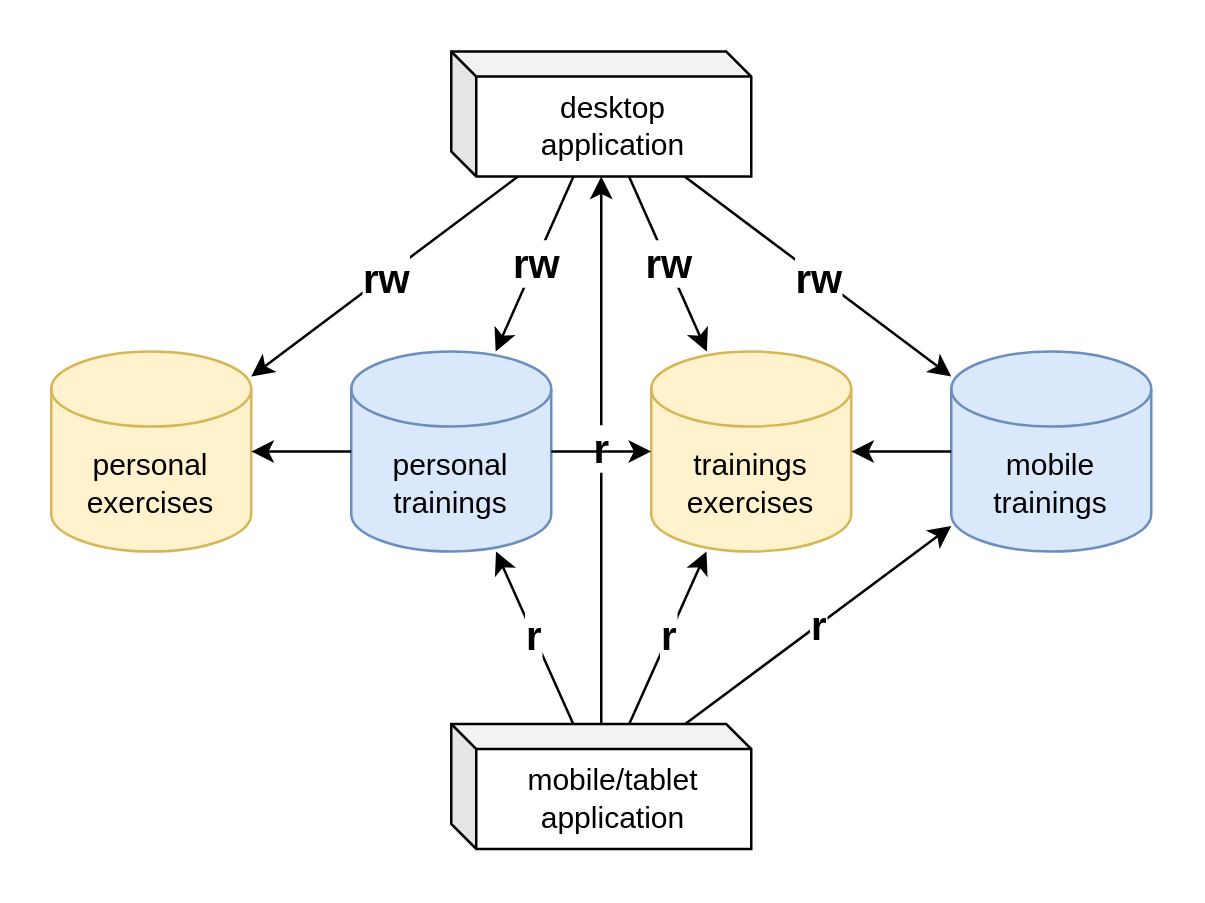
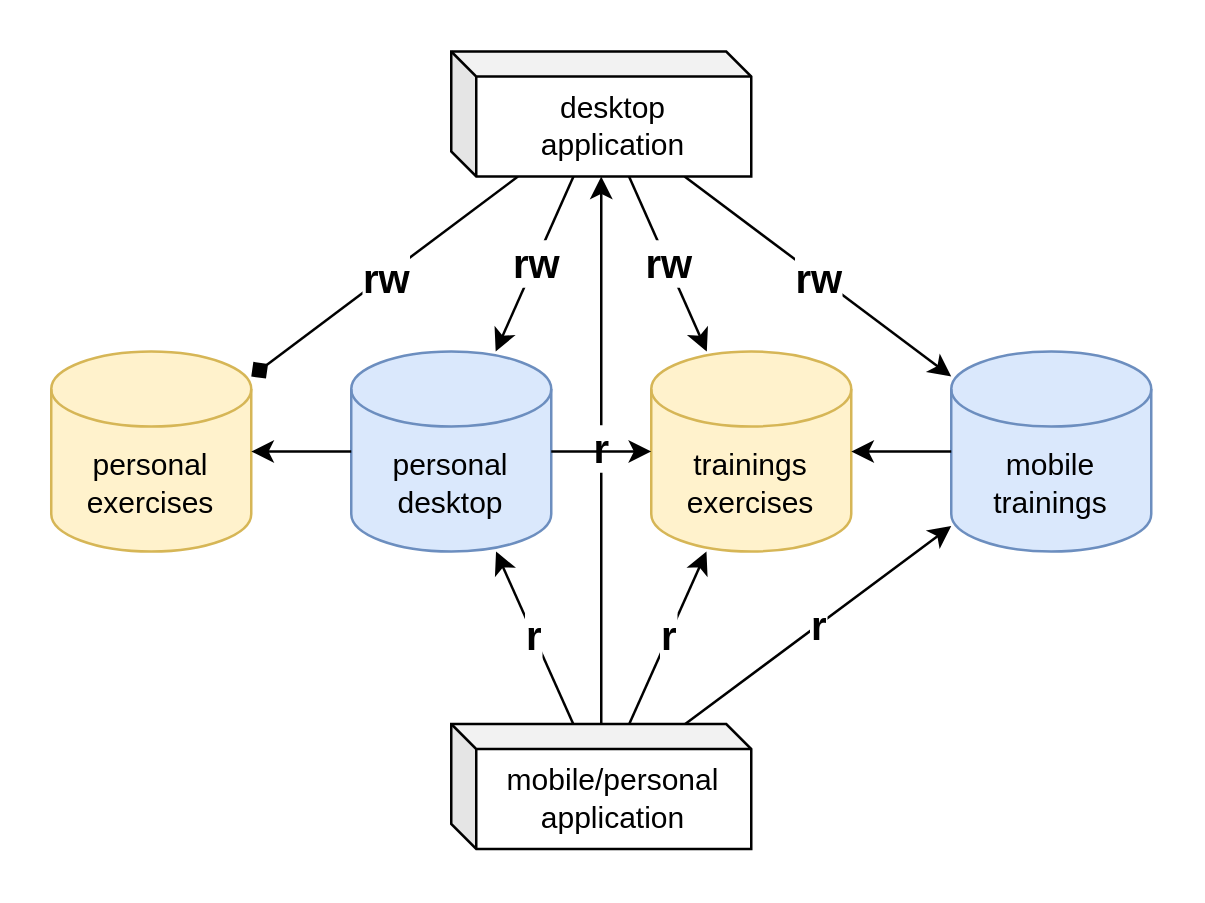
- <mxCell id="8" value="" style="endArrow=classic;html=1;rounded=0;fontSize=16;fontStyle=1" parent="1" source="16" target="6" edge="1"><mxGeometry relative="1" as="geometry"><mxPoint x="210" y="70" as="sourcePoint" /><mxPoint x="358" y="184" as="targetPoint" /></mxGeometry></mxCell>
+ <mxCell id="8" value="" style="endArrow=diamond;html=1;rounded=0;fontSize=16;fontStyle=1;" parent="1" source="16" target="6" edge="1"><mxGeometry relative="1" as="geometry"><mxPoint x="210" y="70" as="sourcePoint" /><mxPoint x="358" y="184" as="targetPoint" /></mxGeometry></mxCell>
- <mxCell id="5" value="personal trainings" style="shape=cylinder3;whiteSpace=wrap;html=1;boundedLbl=1;backgroundOutline=1;size=15;fillColor=#dae8fc;strokeColor=#6c8ebf;" parent="1" vertex="1"><mxGeometry x="140" y="140" width="80" height="80" as="geometry" /></mxCell>
+ <mxCell id="5" value="personal desktop" style="shape=cylinder3;whiteSpace=wrap;html=1;boundedLbl=1;backgroundOutline=1;size=15;fillColor=#dae8fc;strokeColor=#6c8ebf;" parent="1" vertex="1"><mxGeometry x="140" y="140" width="80" height="80" as="geometry" /></mxCell>
- <mxCell id="17" value="mobile/tablet&lt;br&gt;application" style="shape=cube;whiteSpace=wrap;html=1;boundedLbl=1;backgroundOutline=1;darkOpacity=0.05;darkOpacity2=0.1;size=10;" parent="1" vertex="1"><mxGeometry x="180" y="289" width="120" height="50" as="geometry" /></mxCell>
+ <mxCell id="17" value="mobile/personal&lt;br&gt;application" style="shape=cube;whiteSpace=wrap;html=1;boundedLbl=1;backgroundOutline=1;darkOpacity=0.05;darkOpacity2=0.1;size=10;" parent="1" vertex="1"><mxGeometry x="180" y="289" width="120" height="50" as="geometry" /></mxCell>
